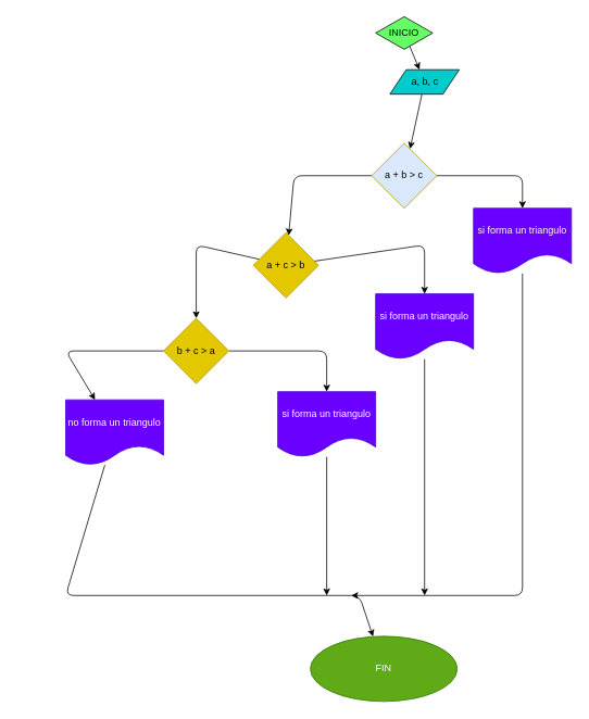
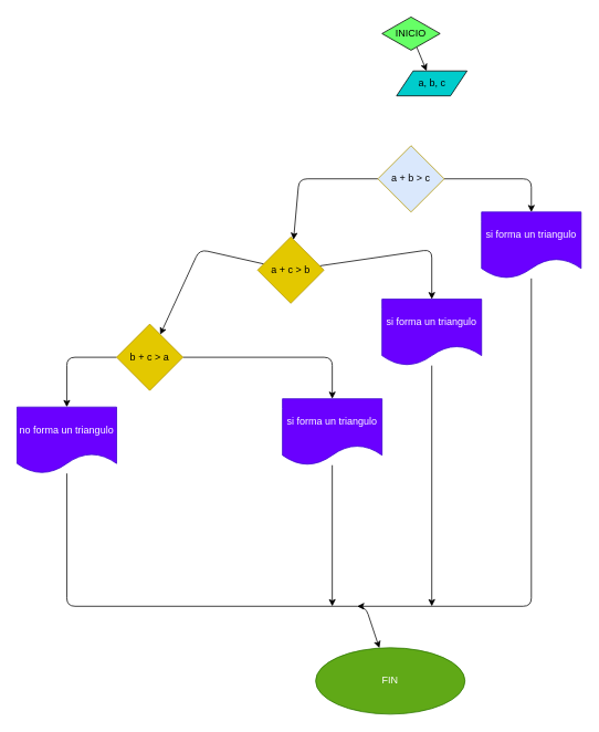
- <mxCell id="4" value="" style="edgeStyle=none;html=1;" edge="1" parent="1" source="5" target="8"><mxGeometry relative="1" as="geometry" /></mxCell>
- <mxCell id="14" value="b + c &amp;gt; a" style="rhombus;whiteSpace=wrap;html=1;fillColor=#e3c800;fontColor=#000000;strokeColor=#B09500;" vertex="1" parent="1"><mxGeometry x="200" y="390" width="80" height="80" as="geometry" /></mxCell>
+ <mxCell id="14" value="b + c &amp;gt; a" style="rhombus;whiteSpace=wrap;html=1;fillColor=#e3c800;fontColor=#000000;strokeColor=#B09500;" vertex="1" parent="1"><mxGeometry x="140" y="390" width="80" height="80" as="geometry" /></mxCell>
- <mxCell id="22" value="no forma un triangulo" style="shape=document;whiteSpace=wrap;html=1;boundedLbl=1;fillColor=#6a00ff;fontColor=#ffffff;strokeColor=#3700CC;" vertex="1" parent="1"><mxGeometry x="80" y="490" width="120" height="80" as="geometry" /></mxCell>
+ <mxCell id="22" value="no forma un triangulo" style="shape=document;whiteSpace=wrap;html=1;boundedLbl=1;fillColor=#6a00ff;fontColor=#ffffff;strokeColor=#3700CC;" vertex="1" parent="1"><mxGeometry x="20" y="490" width="120" height="80" as="geometry" /></mxCell>
